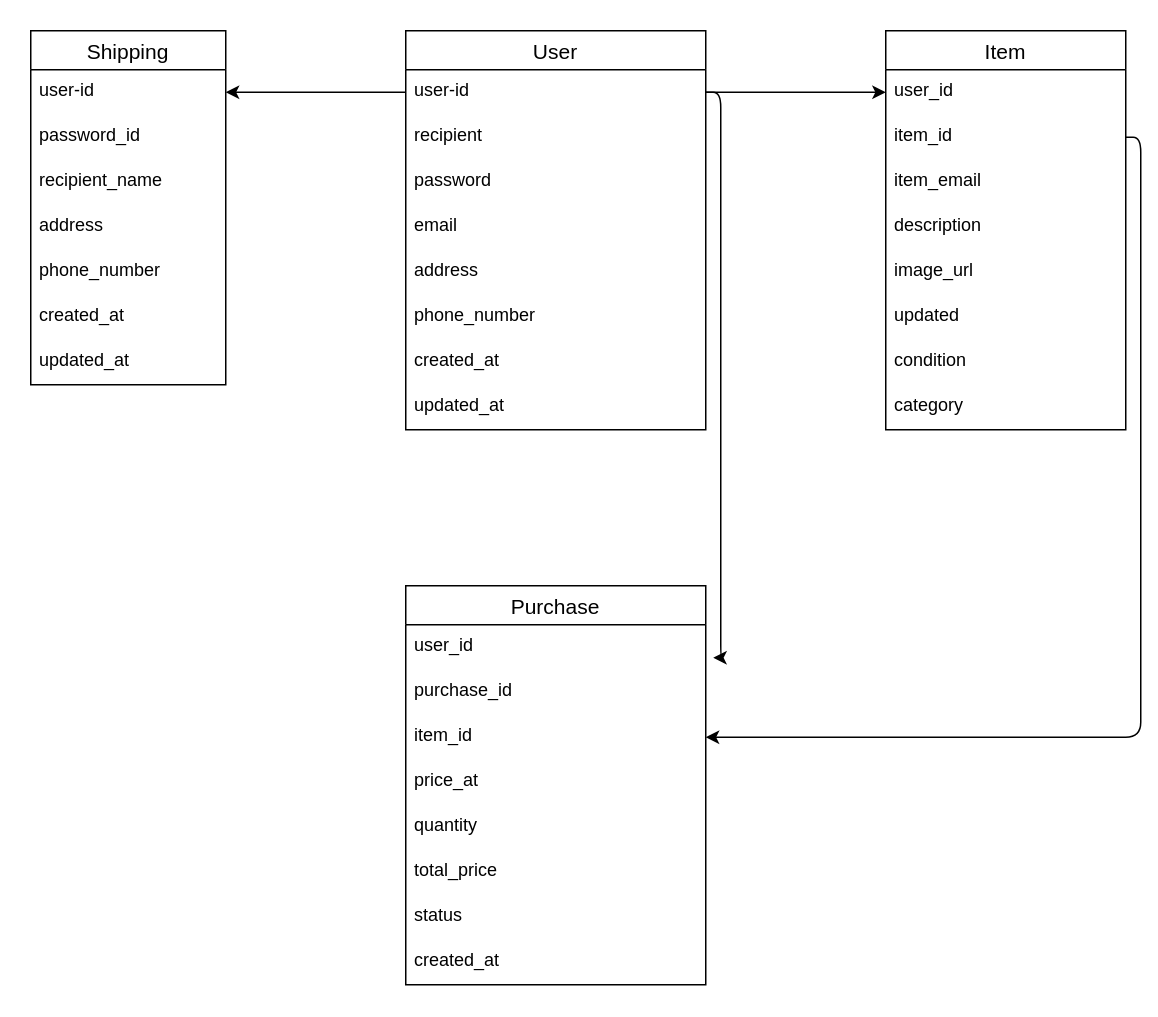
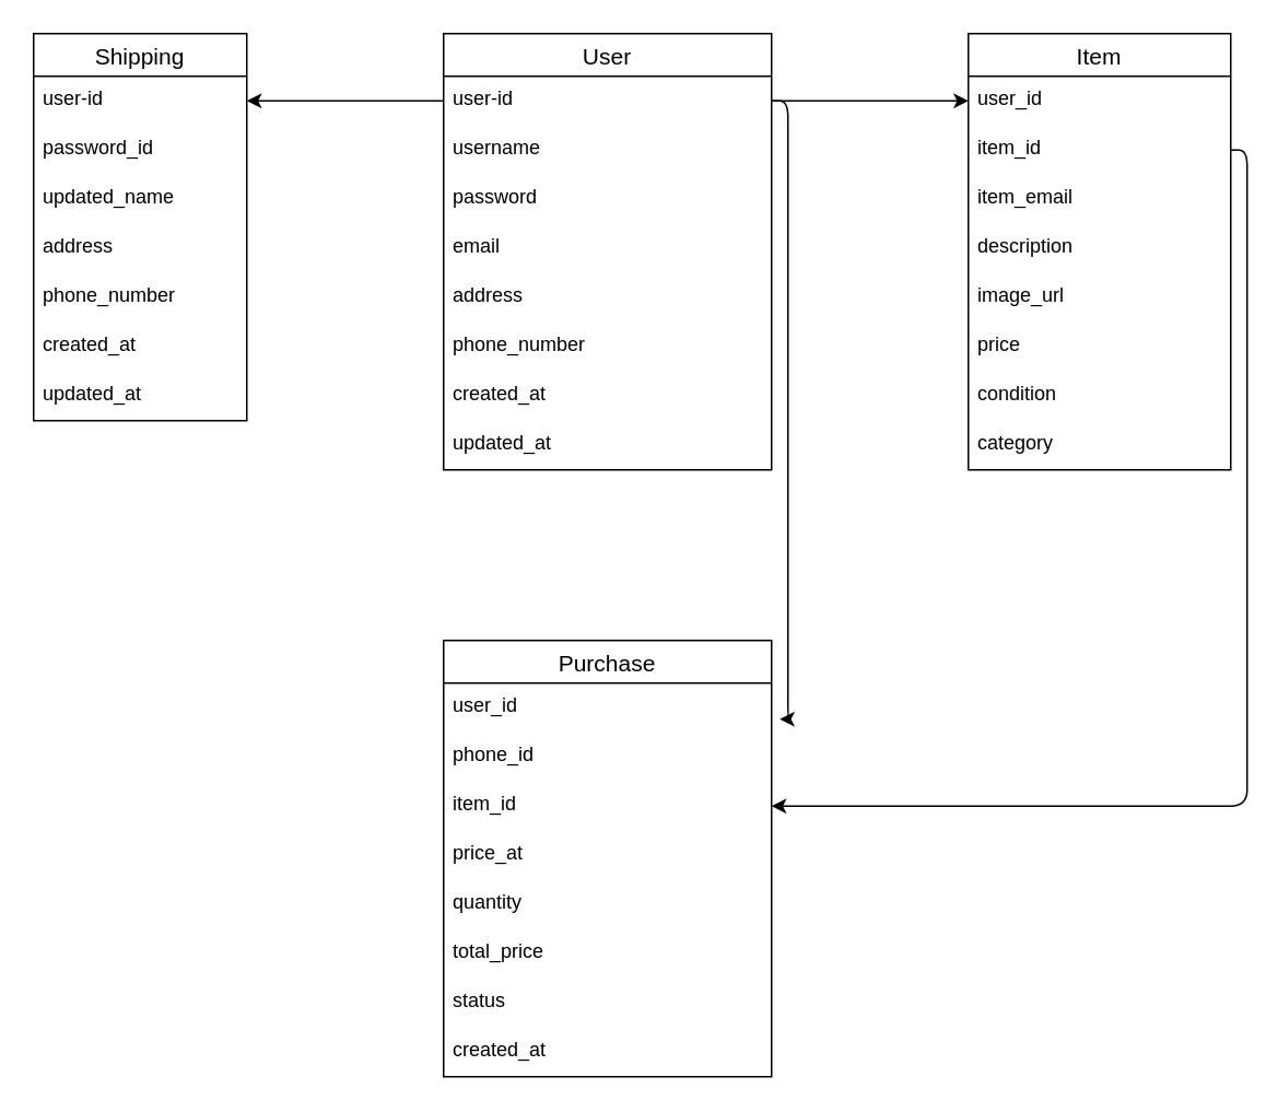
- <mxCell id="4" value="recipient" style="text;strokeColor=none;fillColor=none;spacingLeft=4;spacingRight=4;overflow=hidden;rotatable=0;points=[[0,0.5],[1,0.5]];portConstraint=eastwest;fontSize=12;" parent="2" vertex="1"><mxGeometry y="56" width="200" height="30" as="geometry" /></mxCell>
+ <mxCell id="4" value="username" style="text;strokeColor=none;fillColor=none;spacingLeft=4;spacingRight=4;overflow=hidden;rotatable=0;points=[[0,0.5],[1,0.5]];portConstraint=eastwest;fontSize=12;" parent="2" vertex="1"><mxGeometry y="56" width="200" height="30" as="geometry" /></mxCell>
- <mxCell id="32" value="recipient_name" style="text;strokeColor=none;fillColor=none;spacingLeft=4;spacingRight=4;overflow=hidden;rotatable=0;points=[[0,0.5],[1,0.5]];portConstraint=eastwest;fontSize=12;" vertex="1" parent="29"><mxGeometry y="86" width="130" height="30" as="geometry" /></mxCell>
+ <mxCell id="32" value="updated_name" style="text;strokeColor=none;fillColor=none;spacingLeft=4;spacingRight=4;overflow=hidden;rotatable=0;points=[[0,0.5],[1,0.5]];portConstraint=eastwest;fontSize=12;" vertex="1" parent="29"><mxGeometry y="86" width="130" height="30" as="geometry" /></mxCell>
- <mxCell id="17" value="updated" style="text;strokeColor=none;fillColor=none;spacingLeft=4;spacingRight=4;overflow=hidden;rotatable=0;points=[[0,0.5],[1,0.5]];portConstraint=eastwest;fontSize=12;" vertex="1" parent="11"><mxGeometry y="176" width="160" height="30" as="geometry" /></mxCell>
+ <mxCell id="17" value="price" style="text;strokeColor=none;fillColor=none;spacingLeft=4;spacingRight=4;overflow=hidden;rotatable=0;points=[[0,0.5],[1,0.5]];portConstraint=eastwest;fontSize=12;" vertex="1" parent="11"><mxGeometry y="176" width="160" height="30" as="geometry" /></mxCell>
- <mxCell id="22" value="purchase_id" style="text;strokeColor=none;fillColor=none;spacingLeft=4;spacingRight=4;overflow=hidden;rotatable=0;points=[[0,0.5],[1,0.5]];portConstraint=eastwest;fontSize=12;" vertex="1" parent="20"><mxGeometry y="56" width="200" height="30" as="geometry" /></mxCell>
+ <mxCell id="22" value="phone_id" style="text;strokeColor=none;fillColor=none;spacingLeft=4;spacingRight=4;overflow=hidden;rotatable=0;points=[[0,0.5],[1,0.5]];portConstraint=eastwest;fontSize=12;" vertex="1" parent="20"><mxGeometry y="56" width="200" height="30" as="geometry" /></mxCell>
